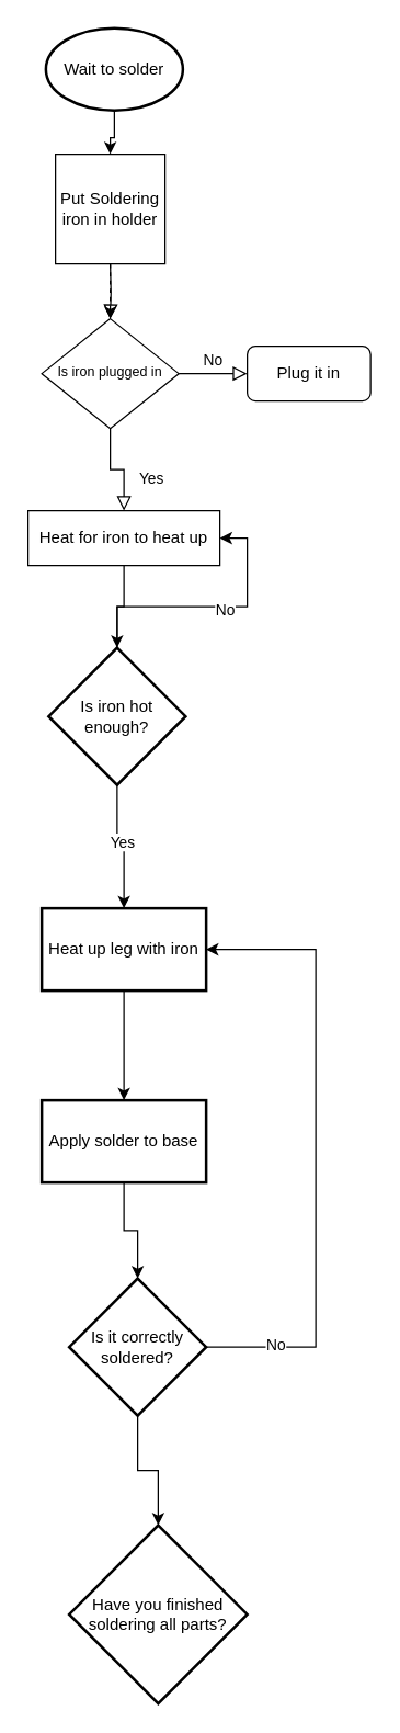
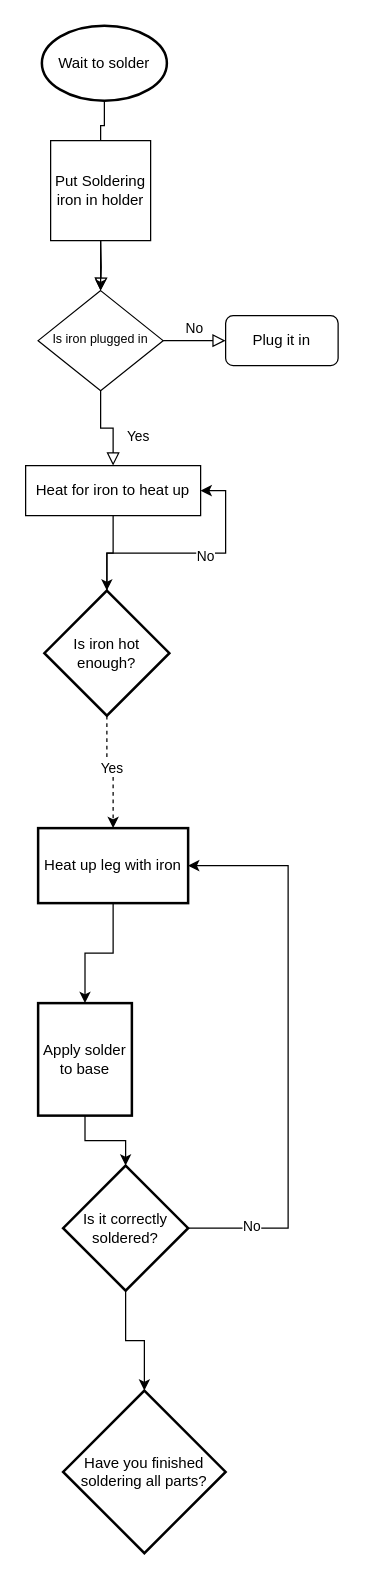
- <mxCell id="11" value="" style="edgeStyle=orthogonalEdgeStyle;rounded=0;orthogonalLoop=1;jettySize=auto;html=1;" edge="1" parent="1" source="12" target="10"><mxGeometry relative="1" as="geometry" /></mxCell>
+ <mxCell id="11" value="" style="edgeStyle=orthogonalEdgeStyle;rounded=0;orthogonalLoop=1;jettySize=auto;html=1;endArrow=none;" edge="1" parent="1" source="12" target="10"><mxGeometry relative="1" as="geometry" /></mxCell>
- <mxCell id="9" value="" style="edgeStyle=orthogonalEdgeStyle;rounded=0;orthogonalLoop=1;jettySize=auto;html=1;dashed=1;" edge="1" parent="1" source="10" target="5"><mxGeometry relative="1" as="geometry" /></mxCell>
+ <mxCell id="9" value="" style="edgeStyle=orthogonalEdgeStyle;rounded=0;orthogonalLoop=1;jettySize=auto;html=1;" edge="1" parent="1" source="10" target="5"><mxGeometry relative="1" as="geometry" /></mxCell>
- <mxCell id="15" value="" style="edgeStyle=orthogonalEdgeStyle;rounded=0;orthogonalLoop=1;jettySize=auto;html=1;" edge="1" parent="1" source="17" target="20"><mxGeometry relative="1" as="geometry" /></mxCell>
+ <mxCell id="15" value="" style="edgeStyle=orthogonalEdgeStyle;rounded=0;orthogonalLoop=1;jettySize=auto;html=1;dashed=1;" edge="1" parent="1" source="17" target="20"><mxGeometry relative="1" as="geometry" /></mxCell>
- <mxCell id="22" value="Apply solder to base" style="whiteSpace=wrap;html=1;strokeWidth=2;" vertex="1" parent="1"><mxGeometry x="30" y="802" width="120" height="60" as="geometry" /></mxCell>
+ <mxCell id="22" value="Apply solder to base" style="whiteSpace=wrap;html=1;strokeWidth=2;" vertex="1" parent="1"><mxGeometry x="30" y="802" width="75" height="90" as="geometry" /></mxCell>
